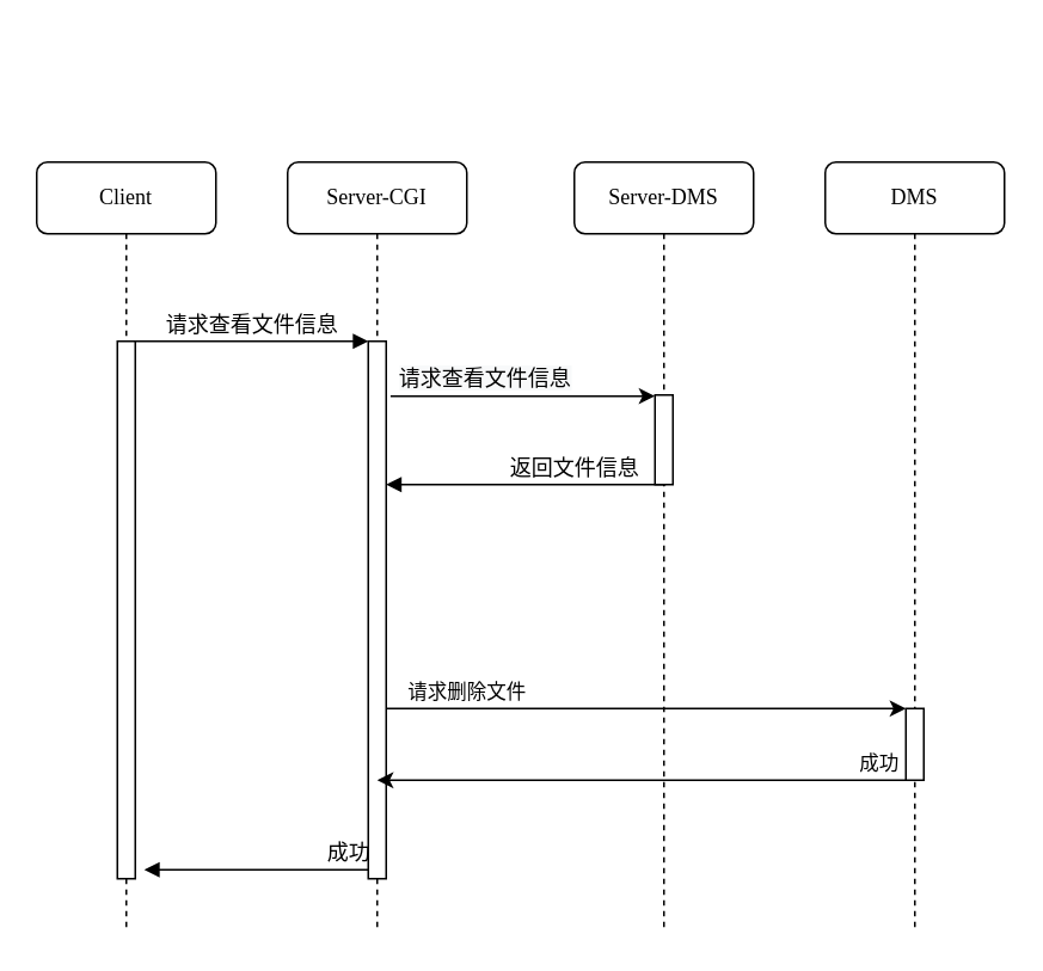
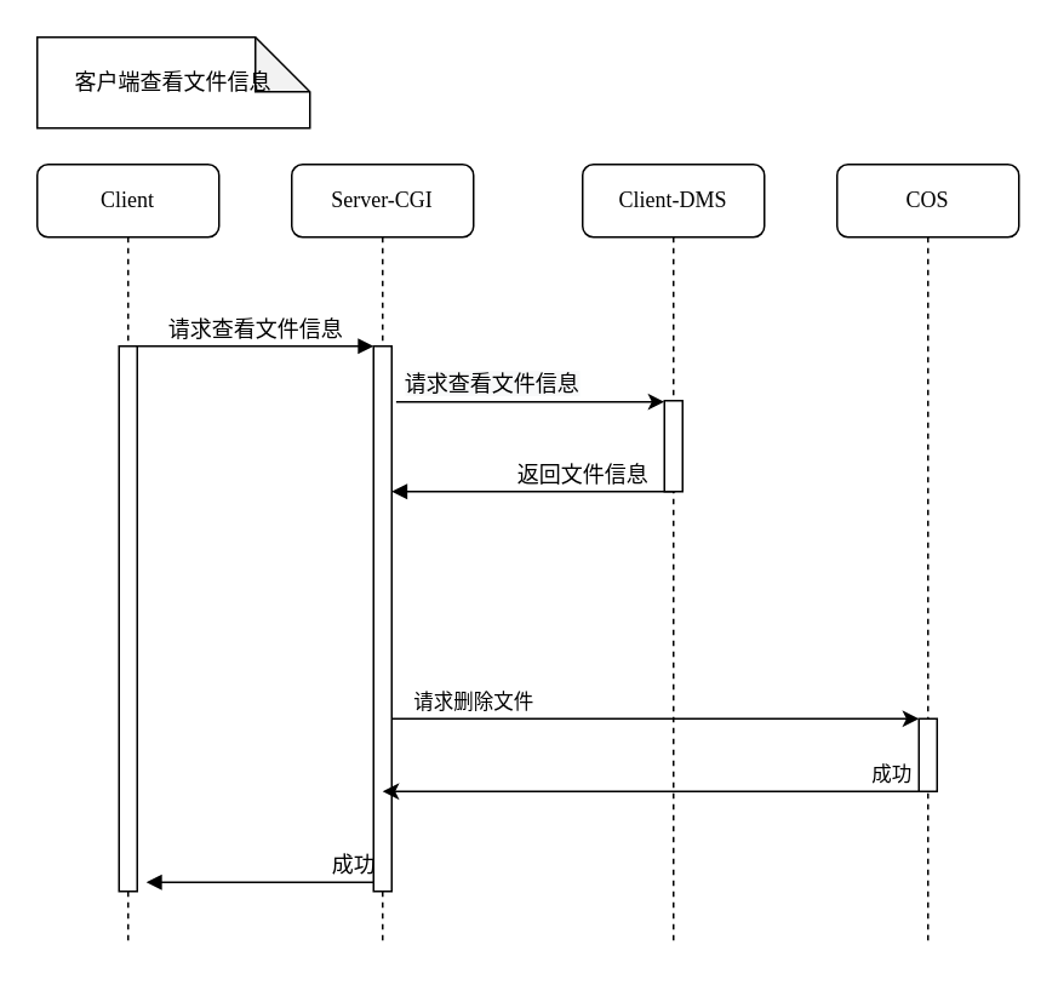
+ <mxCell id="12" value="客户端查看文件信息" style="shape=note;whiteSpace=wrap;html=1;backgroundOutline=1;darkOpacity=0.05;" parent="1" vertex="1"><mxGeometry x="20" y="20" width="150" height="50" as="geometry" /></mxCell>
- <mxCell id="4" value="Server-DMS" style="shape=umlLifeline;perimeter=lifelinePerimeter;whiteSpace=wrap;html=1;container=1;collapsible=0;recursiveResize=0;outlineConnect=0;rounded=1;shadow=0;comic=0;labelBackgroundColor=none;strokeWidth=1;fontFamily=Verdana;fontSize=12;align=center;" parent="1" vertex="1"><mxGeometry x="320" y="90" width="100" height="430" as="geometry" /></mxCell>
+ <mxCell id="4" value="Client-DMS" style="shape=umlLifeline;perimeter=lifelinePerimeter;whiteSpace=wrap;html=1;container=1;collapsible=0;recursiveResize=0;outlineConnect=0;rounded=1;shadow=0;comic=0;labelBackgroundColor=none;strokeWidth=1;fontFamily=Verdana;fontSize=12;align=center;" parent="1" vertex="1"><mxGeometry x="320" y="90" width="100" height="430" as="geometry" /></mxCell>
- <mxCell id="6" value="DMS" style="shape=umlLifeline;perimeter=lifelinePerimeter;whiteSpace=wrap;html=1;container=1;collapsible=0;recursiveResize=0;outlineConnect=0;rounded=1;shadow=0;comic=0;labelBackgroundColor=none;strokeWidth=1;fontFamily=Verdana;fontSize=12;align=center;" parent="1" vertex="1"><mxGeometry x="460" y="90" width="100" height="430" as="geometry" /></mxCell>
+ <mxCell id="6" value="COS" style="shape=umlLifeline;perimeter=lifelinePerimeter;whiteSpace=wrap;html=1;container=1;collapsible=0;recursiveResize=0;outlineConnect=0;rounded=1;shadow=0;comic=0;labelBackgroundColor=none;strokeWidth=1;fontFamily=Verdana;fontSize=12;align=center;" parent="1" vertex="1"><mxGeometry x="460" y="90" width="100" height="430" as="geometry" /></mxCell>
